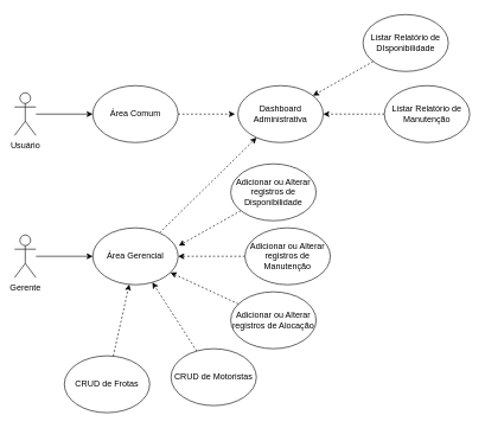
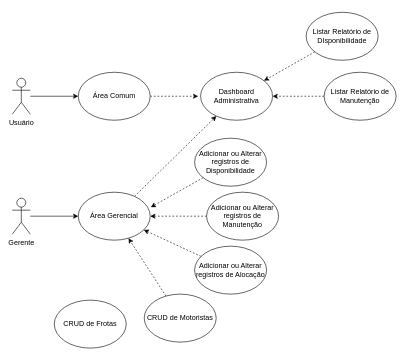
- <mxCell id="23" style="edgeStyle=none;rounded=0;orthogonalLoop=1;jettySize=auto;html=1;dashed=1;" edge="1" parent="1" source="24" target="14"><mxGeometry relative="1" as="geometry" /></mxCell>
